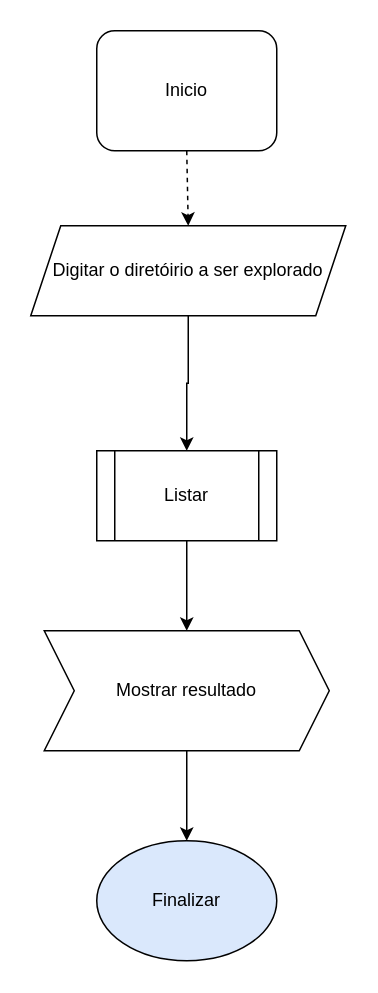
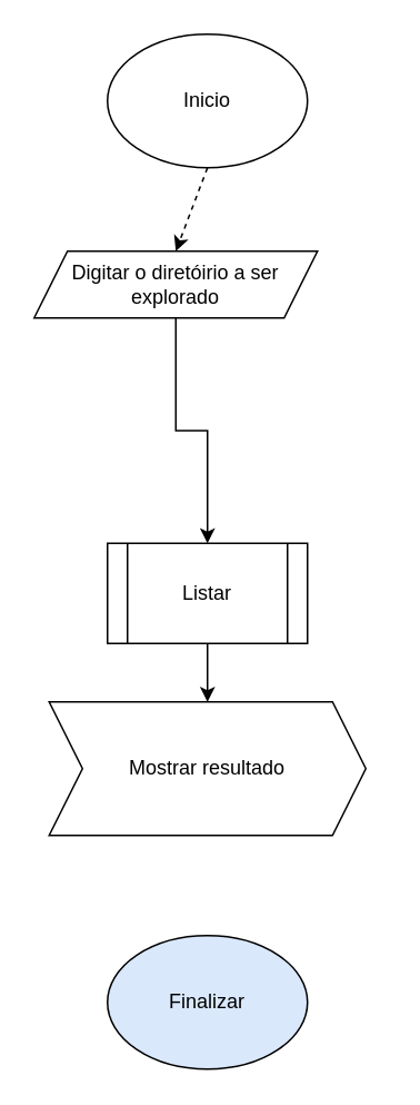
- <mxCell id="2" value="Inicio" style="whiteSpace=wrap;html=1;rounded=1;" vertex="1" parent="1"><mxGeometry x="64" width="120" height="80" as="geometry" y="20" /></mxCell>
+ <mxCell id="2" value="Inicio" style="ellipse;whiteSpace=wrap;html=1;" vertex="1" parent="1"><mxGeometry x="64" width="120" height="80" as="geometry" y="20" /></mxCell>
- <mxCell id="4" value="Digitar o diretóirio a ser explorado" style="shape=parallelogram;perimeter=parallelogramPerimeter;whiteSpace=wrap;html=1;fixedSize=1;" vertex="1" parent="1"><mxGeometry x="20" y="150" width="210" height="60" as="geometry" /></mxCell>
+ <mxCell id="4" value="Digitar o diretóirio a ser explorado" style="shape=parallelogram;perimeter=parallelogramPerimeter;whiteSpace=wrap;html=1;fixedSize=1;" vertex="1" parent="1"><mxGeometry x="20" y="150" width="170" height="40" as="geometry" /></mxCell>
- <mxCell id="7" value="Listar" style="shape=process;whiteSpace=wrap;html=1;backgroundOutline=1;" vertex="1" parent="1"><mxGeometry x="64" y="300" width="120" height="60" as="geometry" /></mxCell>
+ <mxCell id="7" value="Listar" style="shape=process;whiteSpace=wrap;html=1;backgroundOutline=1;" vertex="1" parent="1"><mxGeometry x="64" y="325" width="120" height="60" as="geometry" /></mxCell>
- <mxCell id="8" style="edgeStyle=orthogonalEdgeStyle;rounded=0;orthogonalLoop=1;jettySize=auto;html=1;exitX=0.5;exitY=1;exitDx=0;exitDy=0;entryX=0.5;entryY=0;entryDx=0;entryDy=0;" edge="1" parent="1" source="9" target="10"><mxGeometry relative="1" as="geometry" /></mxCell>
